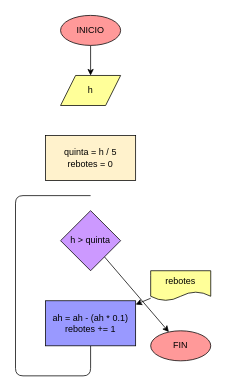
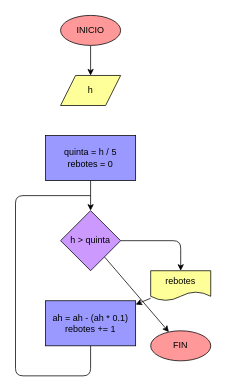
- <mxCell id="6" value="quinta = h / 5&lt;br&gt;rebotes = 0" style="whiteSpace=wrap;html=1;strokeColor=#000000;fontColor=#000000;fillColor=#fff2cc;" parent="1" vertex="1"><mxGeometry x="60" y="180" width="120" height="60" as="geometry" /></mxCell>
+ <mxCell id="6" value="quinta = h / 5&lt;br&gt;rebotes = 0" style="whiteSpace=wrap;html=1;strokeColor=#000000;fontColor=#000000;fillColor=#9999FF;" parent="1" vertex="1"><mxGeometry x="60" y="180" width="120" height="60" as="geometry" /></mxCell>
+ <mxCell id="5" value="" style="edgeStyle=none;html=1;strokeColor=#000000;fontColor=#000000;" parent="1" source="6" target="9" edge="1"><mxGeometry relative="1" as="geometry" /></mxCell>
+ <mxCell id="8" style="edgeStyle=none;html=1;exitX=1;exitY=0.5;exitDx=0;exitDy=0;entryX=0.5;entryY=0;entryDx=0;entryDy=0;endArrow=classic;endFill=1;strokeColor=#000000;fontColor=#000000;" parent="1" source="9" target="13" edge="1"><mxGeometry relative="1" as="geometry"><Array as="points"><mxPoint x="240" y="320" /></Array></mxGeometry></mxCell>
